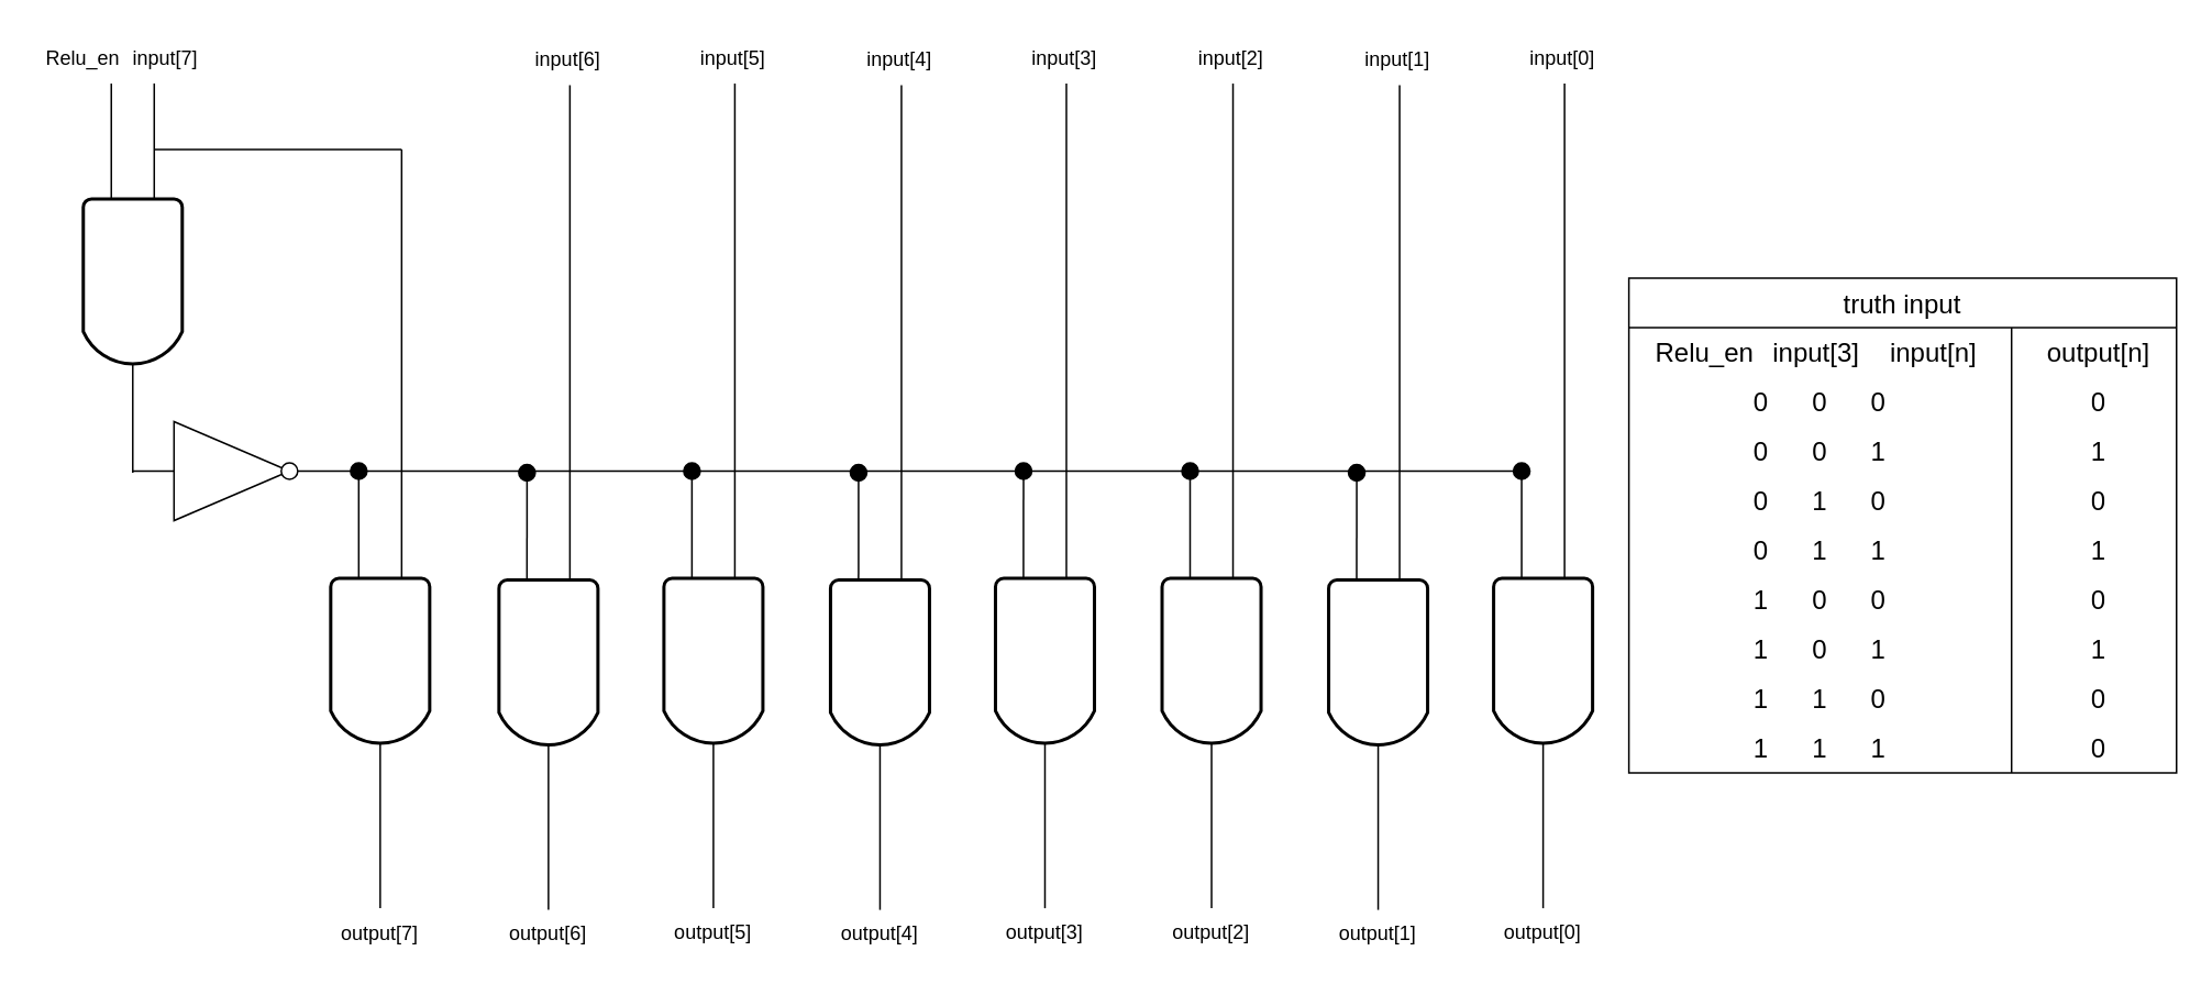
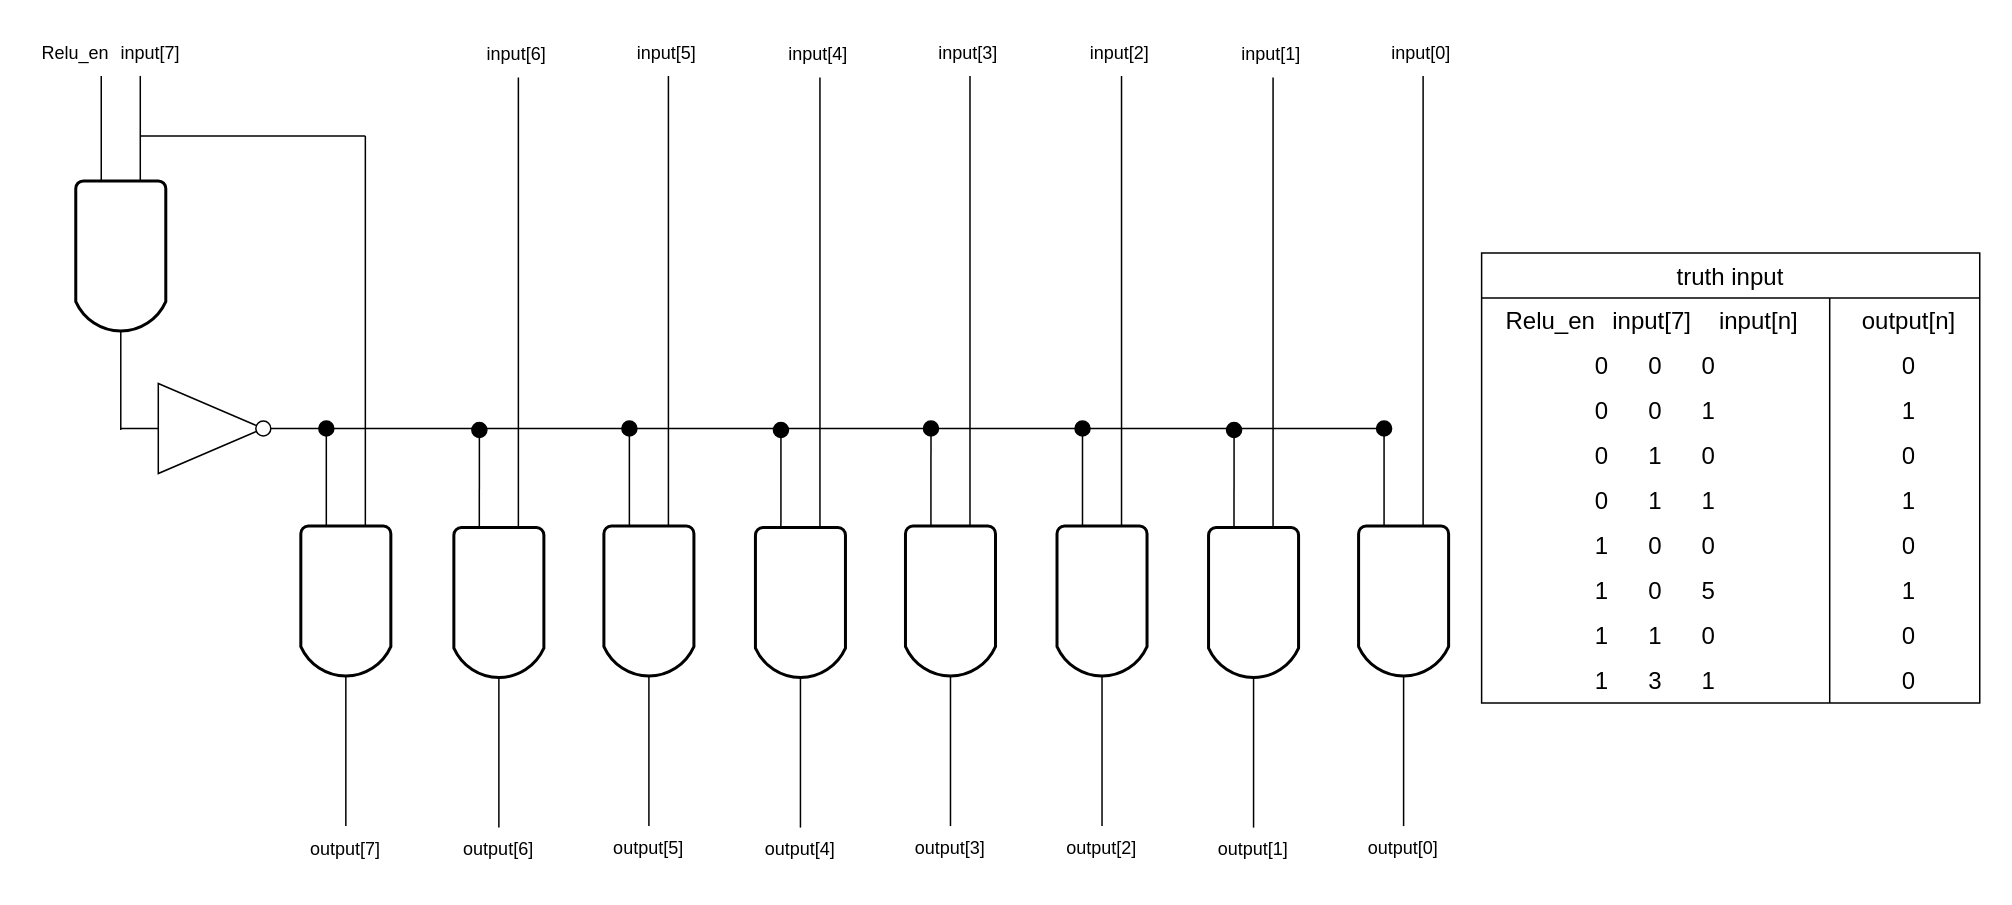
- <mxCell id="70" value="Relu_en&lt;span style=&quot;white-space: pre;&quot;&gt;&#09;&lt;/span&gt;input[3]&lt;span style=&quot;white-space: pre;&quot;&gt;&#09;&lt;/span&gt;input[n]&amp;nbsp;" style="shape=partialRectangle;html=1;whiteSpace=wrap;connectable=0;fillColor=none;top=0;left=0;bottom=0;right=0;overflow=hidden;pointerEvents=1;strokeColor=default;fontSize=16;align=center;" vertex="1" parent="69"><mxGeometry width="232" height="30" as="geometry"><mxRectangle width="232" height="30" as="alternateBounds" /></mxGeometry></mxCell>
+ <mxCell id="70" value="Relu_en&lt;span style=&quot;white-space: pre;&quot;&gt;&#09;&lt;/span&gt;input[7]&lt;span style=&quot;white-space: pre;&quot;&gt;&#09;&lt;/span&gt;input[n]&amp;nbsp;" style="shape=partialRectangle;html=1;whiteSpace=wrap;connectable=0;fillColor=none;top=0;left=0;bottom=0;right=0;overflow=hidden;pointerEvents=1;strokeColor=default;fontSize=16;align=center;" vertex="1" parent="69"><mxGeometry width="232" height="30" as="geometry"><mxRectangle width="232" height="30" as="alternateBounds" /></mxGeometry></mxCell>
- <mxCell id="88" value="1&lt;span style=&quot;white-space: pre;&quot;&gt;&#09;&lt;/span&gt;0&lt;span style=&quot;white-space: pre;&quot;&gt;&#09;&lt;/span&gt;1" style="shape=partialRectangle;html=1;whiteSpace=wrap;connectable=0;fillColor=none;top=0;left=0;bottom=0;right=0;overflow=hidden;strokeColor=inherit;fontSize=16;align=center;" vertex="1" parent="87"><mxGeometry width="232" height="30" as="geometry"><mxRectangle width="232" height="30" as="alternateBounds" /></mxGeometry></mxCell>
+ <mxCell id="88" value="1&lt;span style=&quot;white-space: pre;&quot;&gt;&#09;&lt;/span&gt;0&lt;span style=&quot;white-space: pre;&quot;&gt;&#09;&lt;/span&gt;5" style="shape=partialRectangle;html=1;whiteSpace=wrap;connectable=0;fillColor=none;top=0;left=0;bottom=0;right=0;overflow=hidden;strokeColor=inherit;fontSize=16;align=center;" vertex="1" parent="87"><mxGeometry width="232" height="30" as="geometry"><mxRectangle width="232" height="30" as="alternateBounds" /></mxGeometry></mxCell>
- <mxCell id="94" value="1&lt;span style=&quot;white-space: pre;&quot;&gt;&#09;&lt;/span&gt;1&lt;span style=&quot;white-space: pre;&quot;&gt;&#09;&lt;/span&gt;1" style="shape=partialRectangle;html=1;whiteSpace=wrap;connectable=0;fillColor=none;top=0;left=0;bottom=0;right=0;overflow=hidden;strokeColor=inherit;fontSize=16;align=center;" vertex="1" parent="93"><mxGeometry width="232" height="30" as="geometry"><mxRectangle width="232" height="30" as="alternateBounds" /></mxGeometry></mxCell>
+ <mxCell id="94" value="1&lt;span style=&quot;white-space: pre;&quot;&gt;&#09;&lt;/span&gt;3&lt;span style=&quot;white-space: pre;&quot;&gt;&#09;&lt;/span&gt;1" style="shape=partialRectangle;html=1;whiteSpace=wrap;connectable=0;fillColor=none;top=0;left=0;bottom=0;right=0;overflow=hidden;strokeColor=inherit;fontSize=16;align=center;" vertex="1" parent="93"><mxGeometry width="232" height="30" as="geometry"><mxRectangle width="232" height="30" as="alternateBounds" /></mxGeometry></mxCell>
